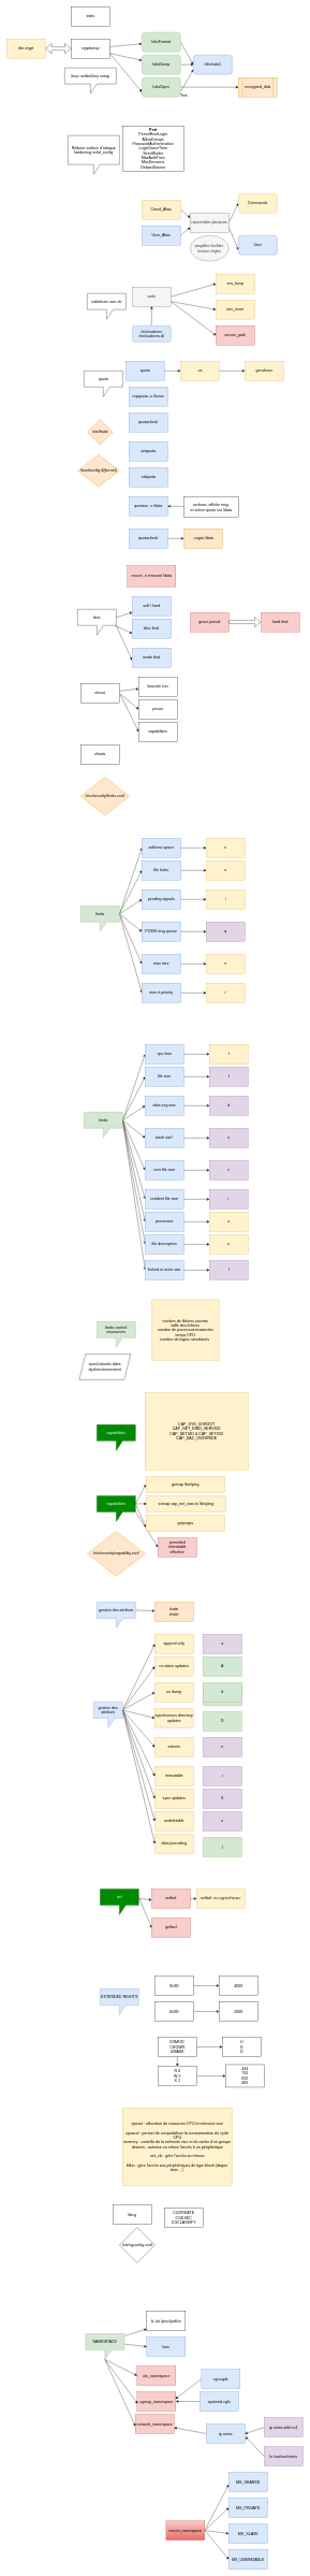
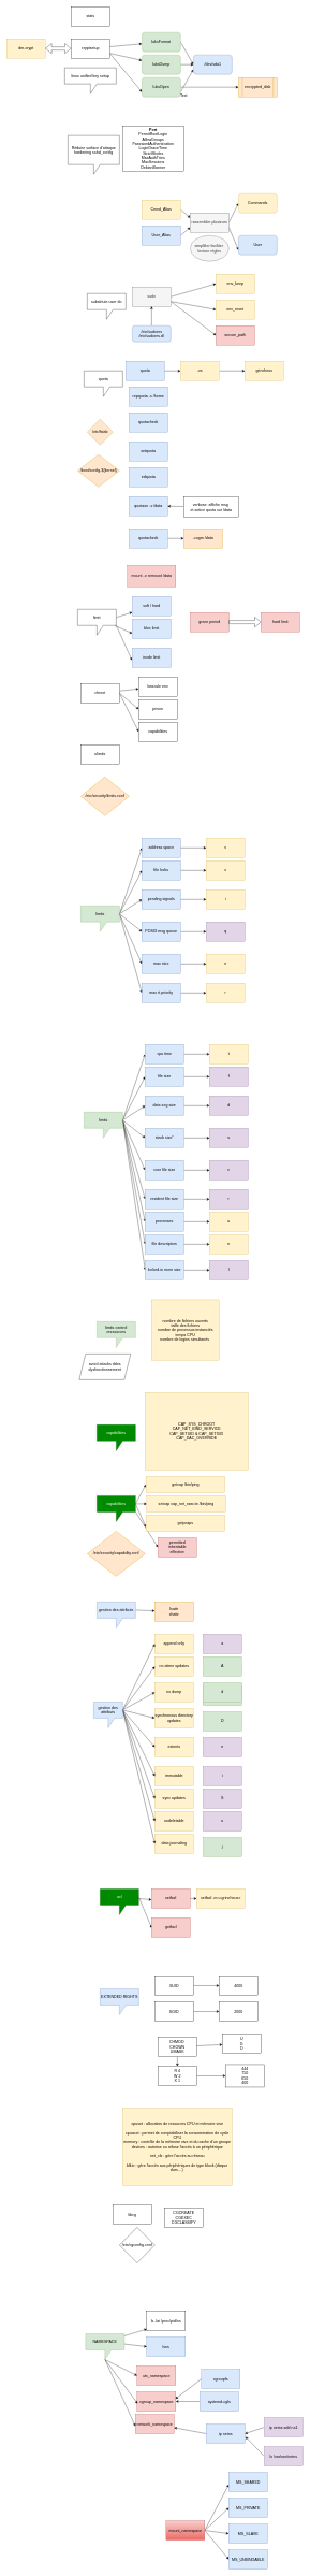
- <mxCell id="209" value="U&lt;br&gt;G&lt;br&gt;O" style="rounded=0;whiteSpace=wrap;html=1;" vertex="1" parent="1"><mxGeometry x="690" y="6320" width="120" height="60" as="geometry" /></mxCell>
+ <mxCell id="209" value="U&lt;br&gt;G&lt;br&gt;O" style="rounded=0;whiteSpace=wrap;html=1;" vertex="1" parent="1"><mxGeometry x="690" y="6310" width="120" height="60" as="geometry" /></mxCell>
